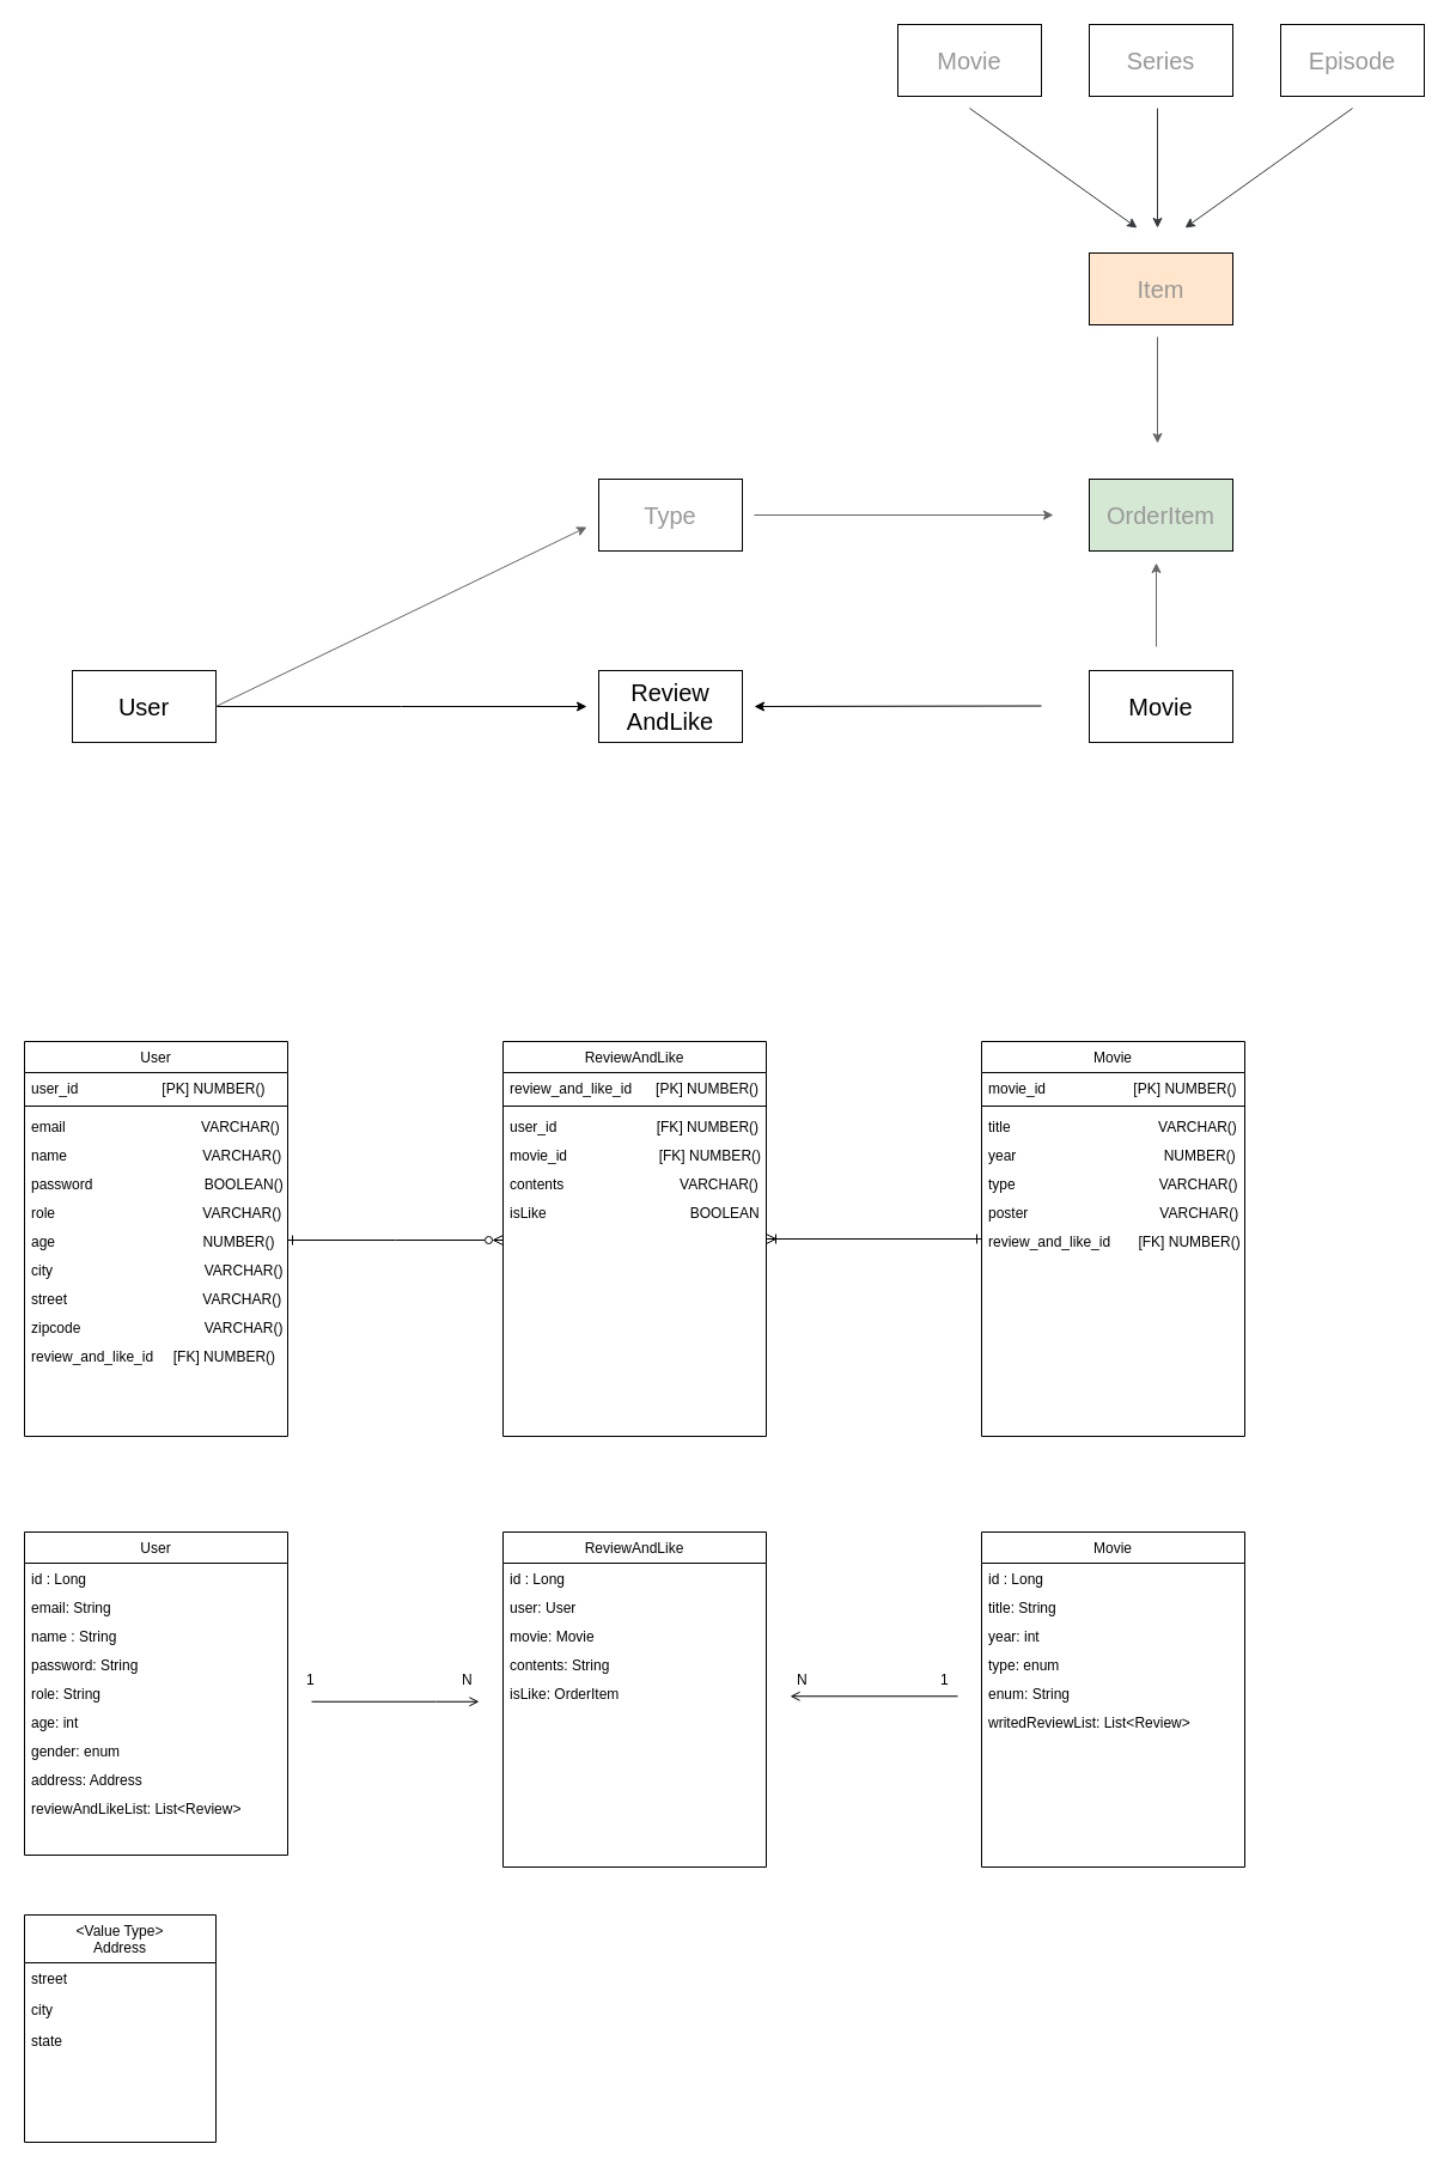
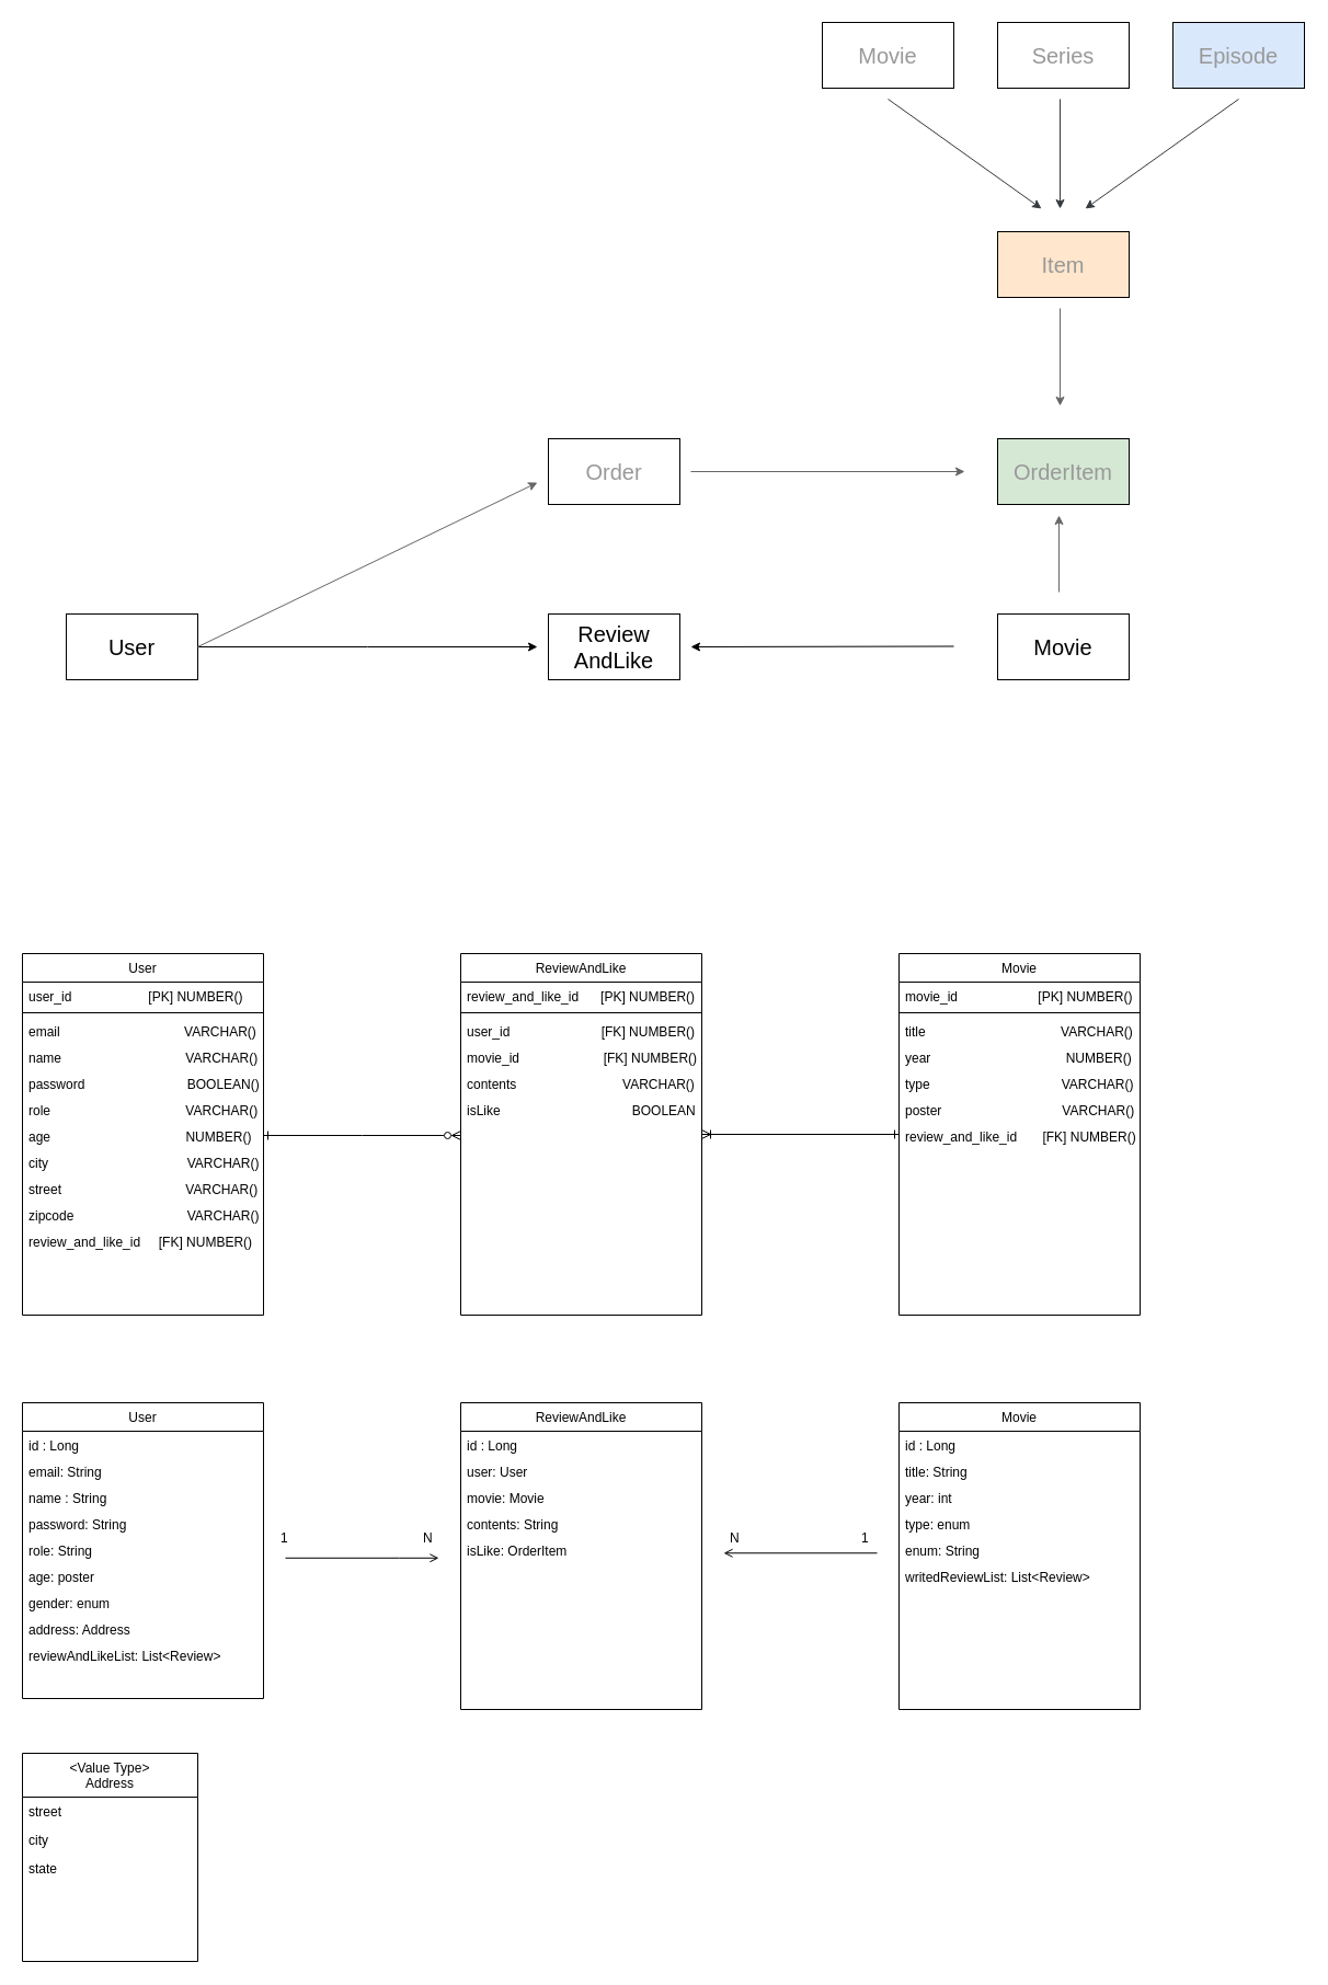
- <mxCell id="69" value="Episode" style="rounded=0;whiteSpace=wrap;html=1;fontSize=20;fontColor=#999999;" vertex="1" parent="1"><mxGeometry x="1070" y="20" width="120" height="60" as="geometry" /></mxCell>
+ <mxCell id="69" value="Episode" style="rounded=0;whiteSpace=wrap;html=1;fontSize=20;fontColor=#999999;fillColor=#dae8fc;" vertex="1" parent="1"><mxGeometry x="1070" y="20" width="120" height="60" as="geometry" /></mxCell>
- <mxCell id="10" value="Type" style="rounded=0;whiteSpace=wrap;html=1;fontSize=20;fontColor=#999999;" vertex="1" parent="1"><mxGeometry x="500" y="400" width="120" height="60" as="geometry" /></mxCell>
+ <mxCell id="10" value="Order" style="rounded=0;whiteSpace=wrap;html=1;fontSize=20;fontColor=#999999;" vertex="1" parent="1"><mxGeometry x="500" y="400" width="120" height="60" as="geometry" /></mxCell>
- <mxCell id="39" value="age: int" style="text;align=left;verticalAlign=top;spacingLeft=4;spacingRight=4;overflow=hidden;rotatable=0;points=[[0,0.5],[1,0.5]];portConstraint=eastwest;rounded=0;shadow=0;html=0;" vertex="1" parent="33"><mxGeometry y="146" width="220" height="24" as="geometry" /></mxCell>
+ <mxCell id="39" value="age: poster" style="text;align=left;verticalAlign=top;spacingLeft=4;spacingRight=4;overflow=hidden;rotatable=0;points=[[0,0.5],[1,0.5]];portConstraint=eastwest;rounded=0;shadow=0;html=0;" vertex="1" parent="33"><mxGeometry y="146" width="220" height="24" as="geometry" /></mxCell>
